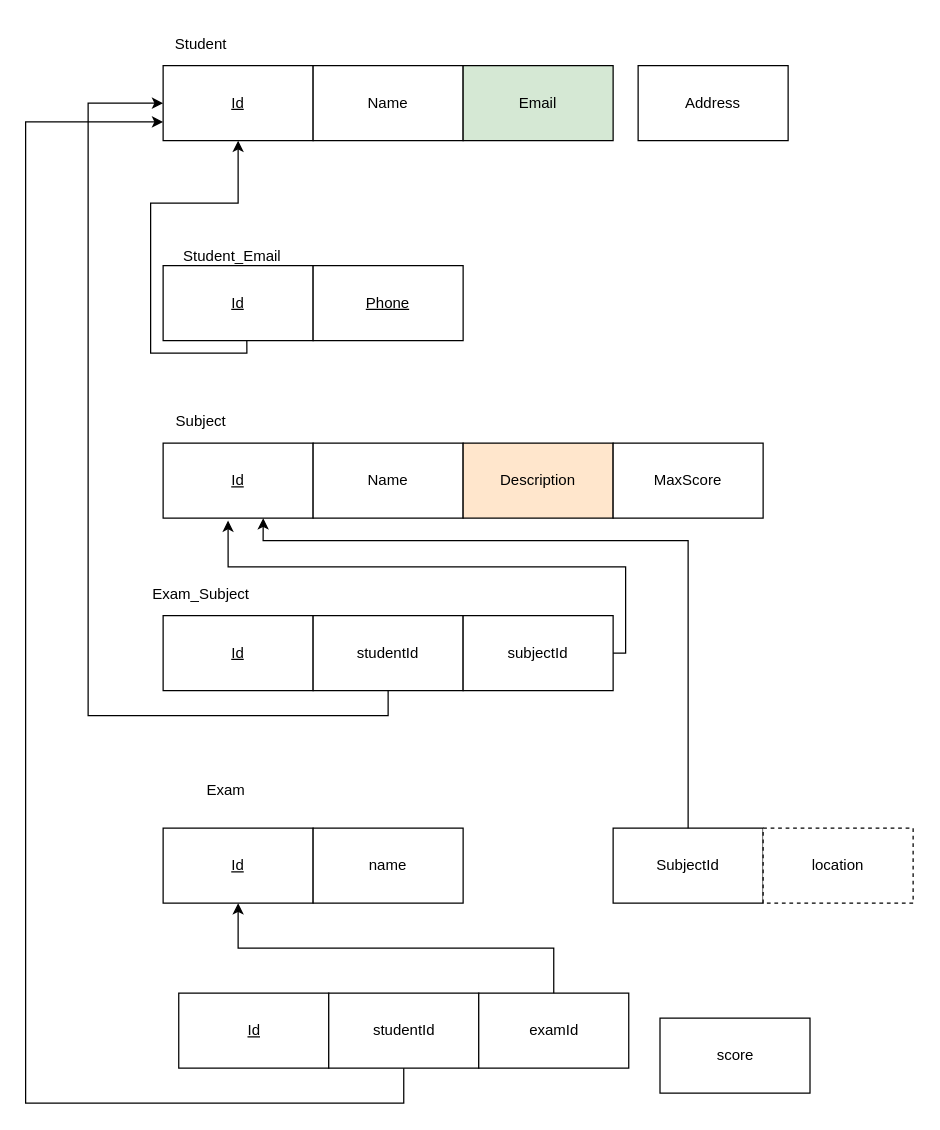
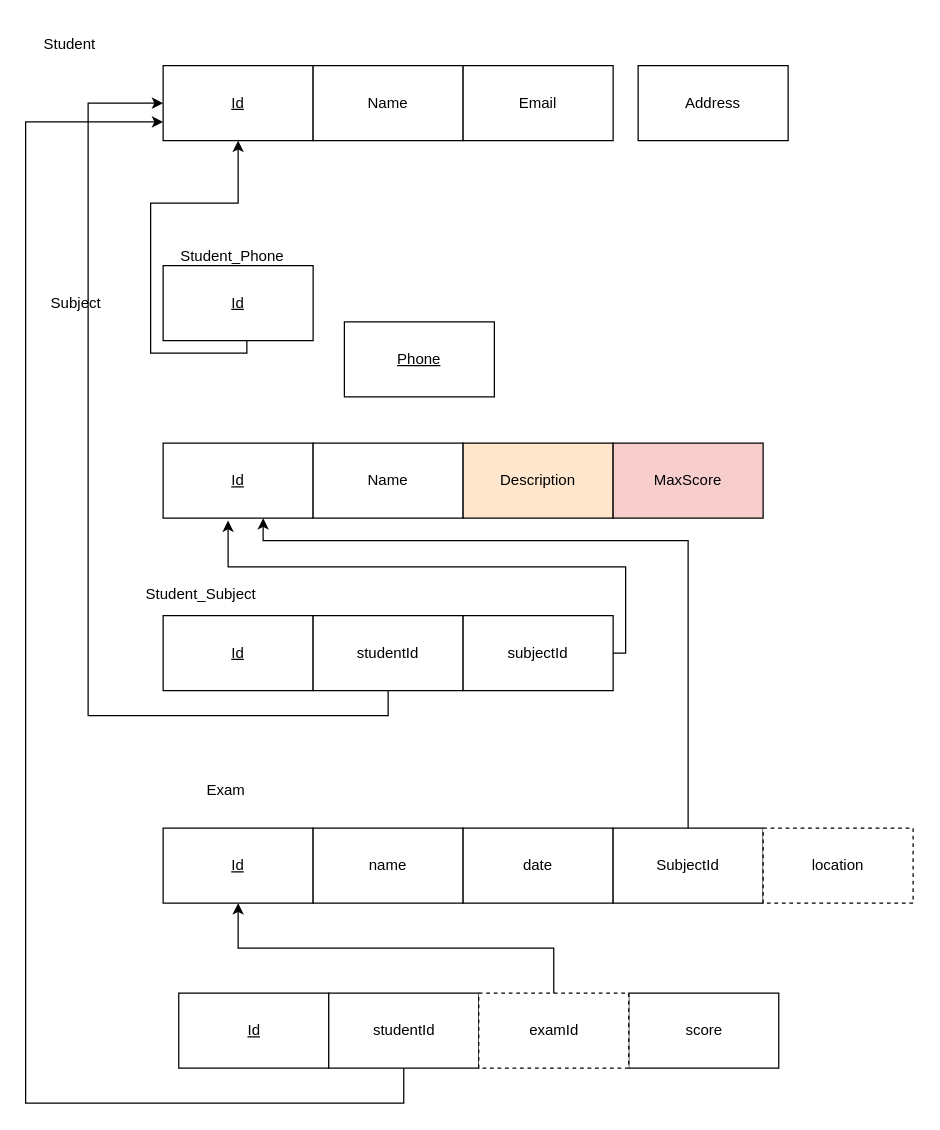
- <mxCell id="6" value="Student" style="text;html=1;align=center;verticalAlign=middle;resizable=0;points=[];autosize=1;strokeColor=none;fillColor=none;" vertex="1" parent="1"><mxGeometry x="130" y="20" width="60" height="30" as="geometry" /></mxCell>
+ <mxCell id="6" value="Student" style="text;html=1;align=center;verticalAlign=middle;resizable=0;points=[];autosize=1;strokeColor=none;fillColor=none;" vertex="1" parent="1"><mxGeometry x="25" y="20" width="60" height="30" as="geometry" /></mxCell>
- <mxCell id="4" value="Email" style="rounded=0;whiteSpace=wrap;html=1;fillColor=#d5e8d4;" vertex="1" parent="1"><mxGeometry x="370" y="52" width="120" height="60" as="geometry" /></mxCell>
+ <mxCell id="4" value="Email" style="rounded=0;whiteSpace=wrap;html=1;" vertex="1" parent="1"><mxGeometry x="370" y="52" width="120" height="60" as="geometry" /></mxCell>
- <mxCell id="9" value="Student_Email" style="text;html=1;align=center;verticalAlign=middle;resizable=0;points=[];autosize=1;strokeColor=none;fillColor=none;" vertex="1" parent="1"><mxGeometry x="130" y="190" width="110" height="30" as="geometry" /></mxCell>
+ <mxCell id="9" value="Student_Phone" style="text;html=1;align=center;verticalAlign=middle;resizable=0;points=[];autosize=1;strokeColor=none;fillColor=none;" vertex="1" parent="1"><mxGeometry x="130" y="190" width="110" height="30" as="geometry" /></mxCell>
- <mxCell id="8" value="&lt;u&gt;Phone&lt;/u&gt;" style="rounded=0;whiteSpace=wrap;html=1;" vertex="1" parent="1"><mxGeometry x="250" y="212" width="120" height="60" as="geometry" /></mxCell>
+ <mxCell id="8" value="&lt;u&gt;Phone&lt;/u&gt;" style="rounded=0;whiteSpace=wrap;html=1;" vertex="1" parent="1"><mxGeometry x="275" y="257" width="120" height="60" as="geometry" /></mxCell>
- <mxCell id="15" value="Subject" style="text;html=1;align=center;verticalAlign=middle;resizable=0;points=[];autosize=1;strokeColor=none;fillColor=none;" vertex="1" parent="1"><mxGeometry x="130" y="322" width="60" height="30" as="geometry" /></mxCell>
+ <mxCell id="15" value="Subject" style="text;html=1;align=center;verticalAlign=middle;resizable=0;points=[];autosize=1;strokeColor=none;fillColor=none;" vertex="1" parent="1"><mxGeometry x="30" y="227" width="60" height="30" as="geometry" /></mxCell>
- <mxCell id="14" value="MaxScore" style="rounded=0;whiteSpace=wrap;html=1;" vertex="1" parent="1"><mxGeometry x="490" y="354" width="120" height="60" as="geometry" /></mxCell>
+ <mxCell id="14" value="MaxScore" style="rounded=0;whiteSpace=wrap;html=1;fillColor=#f8cecc;" vertex="1" parent="1"><mxGeometry x="490" y="354" width="120" height="60" as="geometry" /></mxCell>
- <mxCell id="17" value="Exam_Subject" style="text;html=1;align=center;verticalAlign=middle;resizable=0;points=[];autosize=1;strokeColor=none;fillColor=none;" vertex="1" parent="1"><mxGeometry x="105" y="460" width="110" height="30" as="geometry" /></mxCell>
+ <mxCell id="17" value="Student_Subject" style="text;html=1;align=center;verticalAlign=middle;resizable=0;points=[];autosize=1;strokeColor=none;fillColor=none;" vertex="1" parent="1"><mxGeometry x="105" y="460" width="110" height="30" as="geometry" /></mxCell>
+ <mxCell id="25" value="date" style="rounded=0;whiteSpace=wrap;html=1;" vertex="1" parent="1"><mxGeometry x="370" y="662" width="120" height="60" as="geometry" /></mxCell>
- <mxCell id="31" value="examId" style="rounded=0;whiteSpace=wrap;html=1;" vertex="1" parent="1"><mxGeometry x="382.5" y="794" width="120" height="60" as="geometry" /></mxCell>
+ <mxCell id="31" value="examId" style="rounded=0;whiteSpace=wrap;html=1;dashed=1;" vertex="1" parent="1"><mxGeometry x="382.5" y="794" width="120" height="60" as="geometry" /></mxCell>
- <mxCell id="24" value="score" style="rounded=0;whiteSpace=wrap;html=1;" vertex="1" parent="1"><mxGeometry x="527.5" y="814" width="120" height="60" as="geometry" /></mxCell>
+ <mxCell id="24" value="score" style="rounded=0;whiteSpace=wrap;html=1;" vertex="1" parent="1"><mxGeometry x="502.5" y="794" width="120" height="60" as="geometry" /></mxCell>
